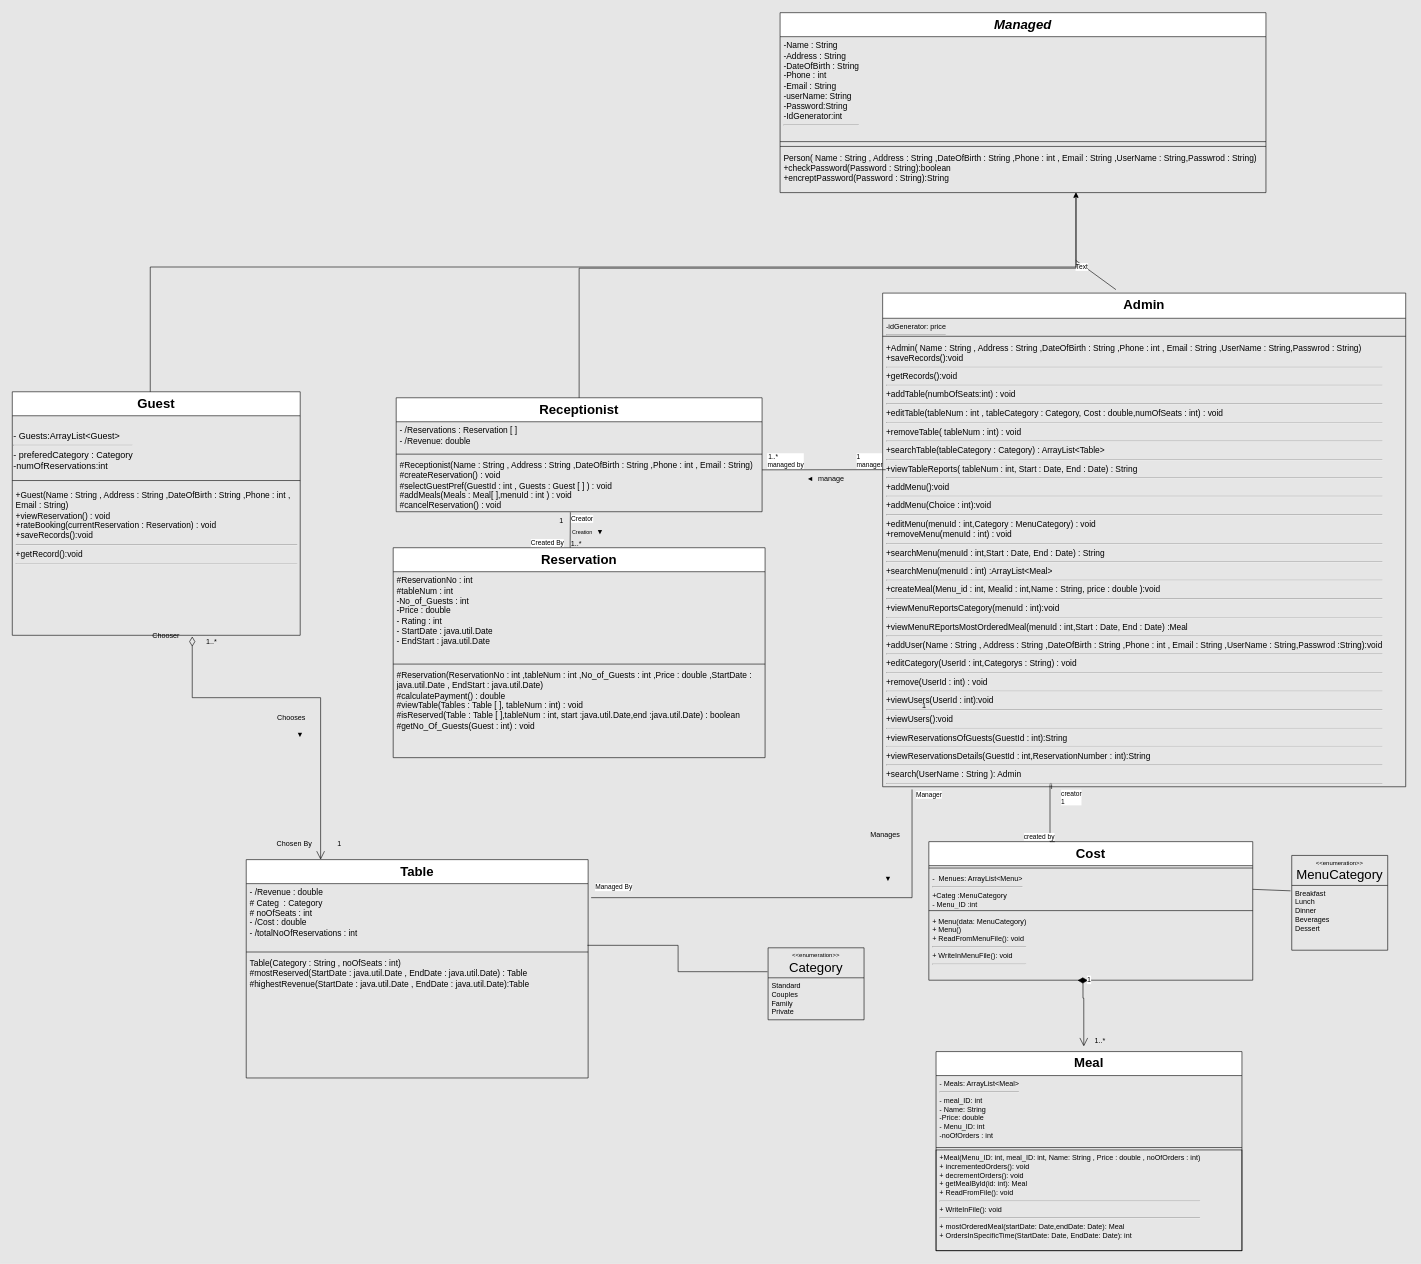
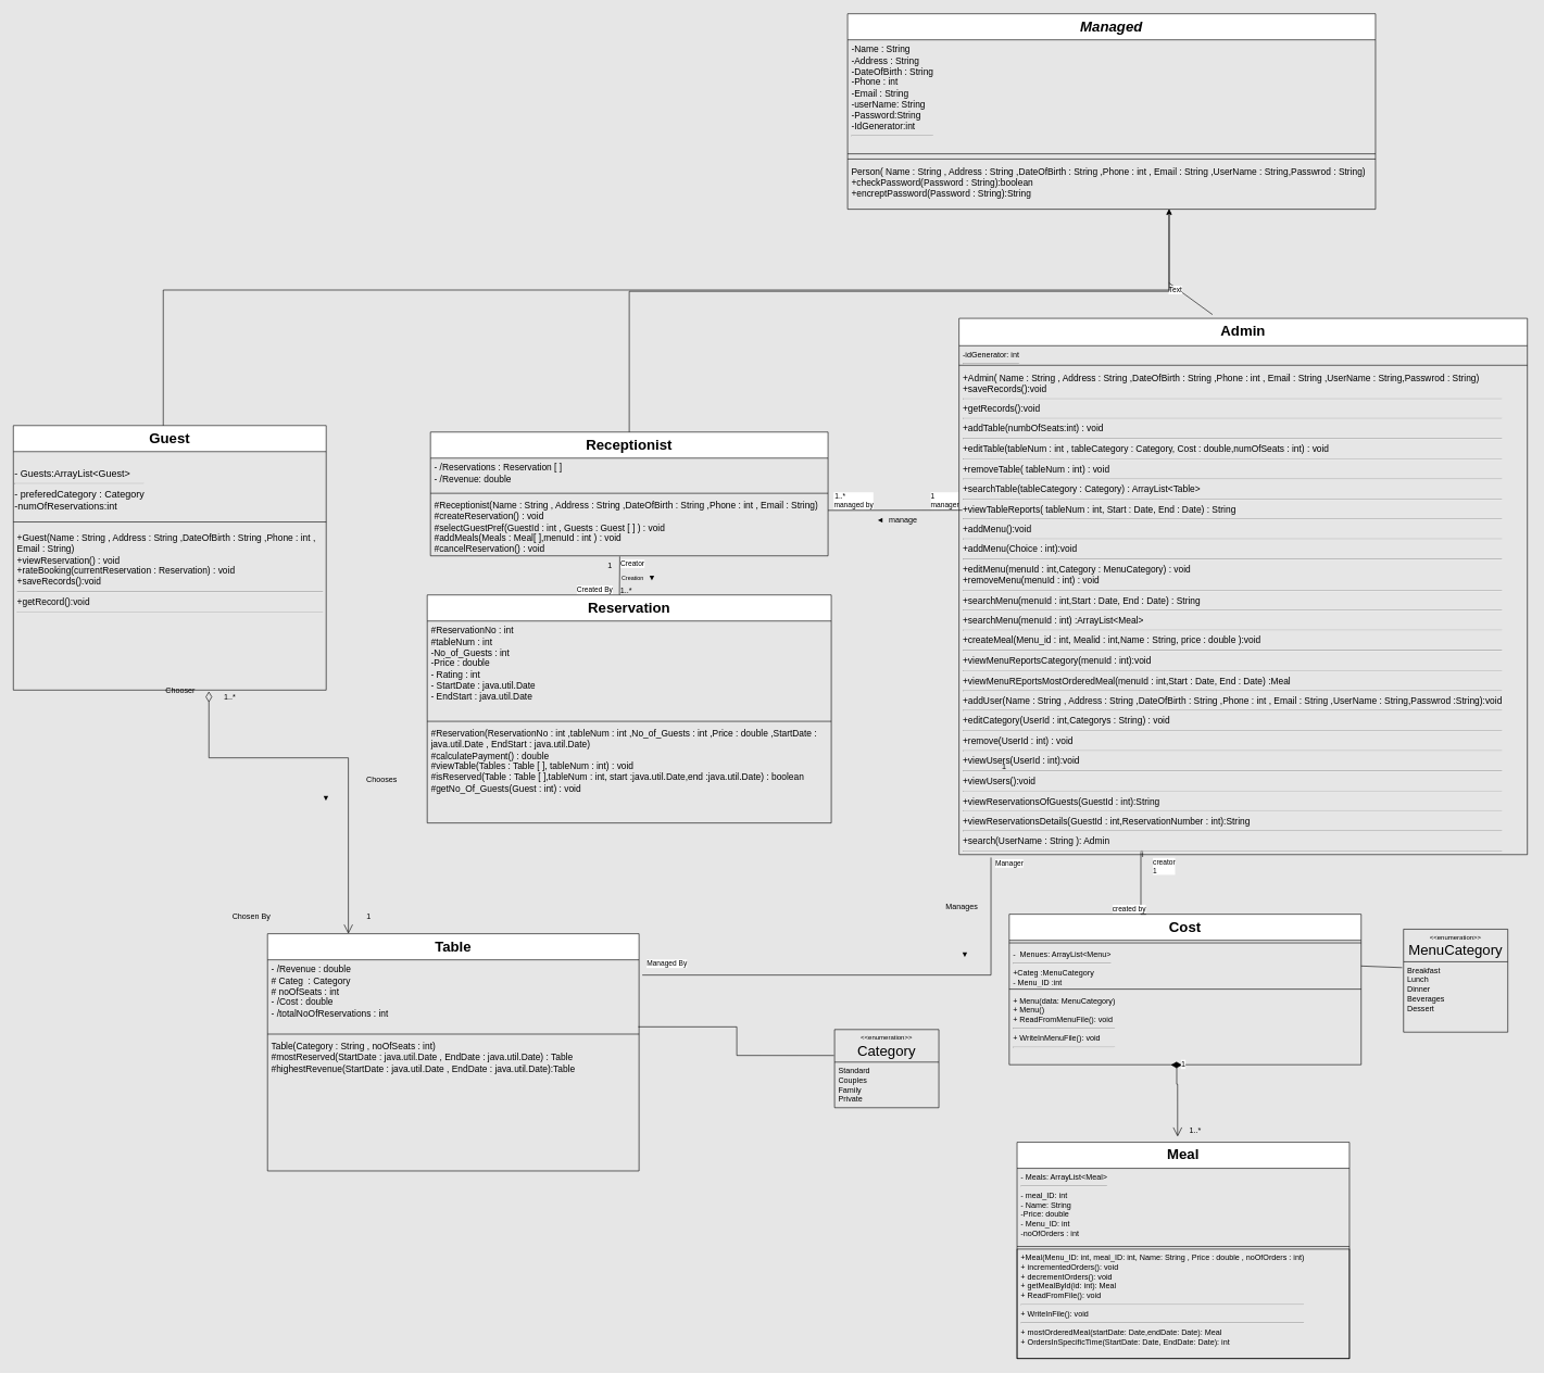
- <mxCell id="64" value="&lt;div&gt;-idGenerator: price&lt;hr&gt;&lt;/div&gt;" style="text;strokeColor=none;fillColor=none;align=left;verticalAlign=top;spacingLeft=4;spacingRight=4;overflow=hidden;rotatable=0;points=[[0,0.5],[1,0.5]];portConstraint=eastwest;whiteSpace=wrap;html=1;" parent="63" vertex="1"><mxGeometry y="42" width="872" height="26" as="geometry" /></mxCell>
+ <mxCell id="64" value="&lt;div&gt;-idGenerator: int&lt;hr&gt;&lt;/div&gt;" style="text;strokeColor=none;fillColor=none;align=left;verticalAlign=top;spacingLeft=4;spacingRight=4;overflow=hidden;rotatable=0;points=[[0,0.5],[1,0.5]];portConstraint=eastwest;whiteSpace=wrap;html=1;" parent="63" vertex="1"><mxGeometry y="42" width="872" height="26" as="geometry" /></mxCell>
- <mxCell id="41" value="Chooses" style="text;html=1;align=center;verticalAlign=middle;resizable=0;points=[];autosize=1;strokeColor=none;fillColor=none;" parent="2" vertex="1"><mxGeometry x="430" y="948" width="70" height="30" as="geometry" /></mxCell>
+ <mxCell id="41" value="Chooses" style="text;html=1;align=center;verticalAlign=middle;resizable=0;points=[];autosize=1;strokeColor=none;fillColor=none;" parent="2" vertex="1"><mxGeometry x="530" y="948" width="70" height="30" as="geometry" /></mxCell>
- <mxCell id="47" value="Chosen By" style="text;html=1;align=center;verticalAlign=middle;resizable=0;points=[];autosize=1;strokeColor=none;fillColor=none;" parent="2" vertex="1"><mxGeometry x="430" y="1158" width="80" height="30" as="geometry" /></mxCell>
+ <mxCell id="47" value="Chosen By" style="text;html=1;align=center;verticalAlign=middle;resizable=0;points=[];autosize=1;strokeColor=none;fillColor=none;" parent="2" vertex="1"><mxGeometry x="325" y="1158" width="80" height="30" as="geometry" /></mxCell>
